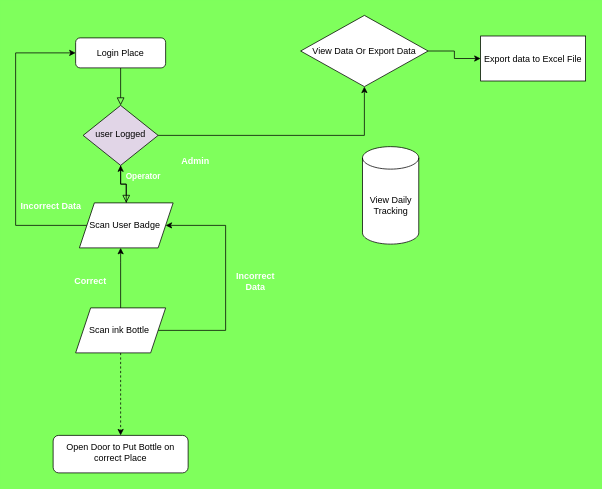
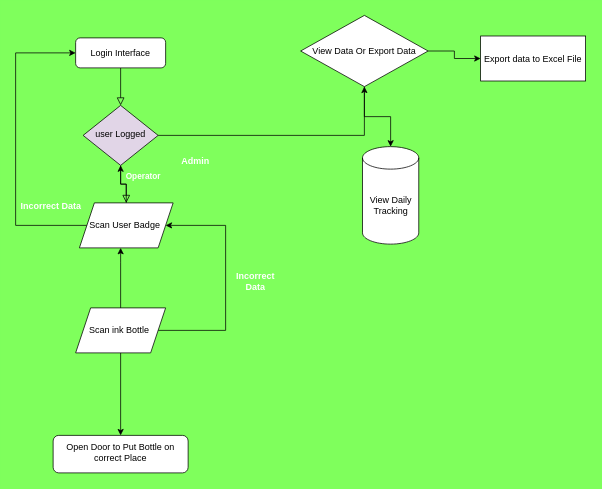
- <mxCell id="3" value="Login Place" style="rounded=1;whiteSpace=wrap;html=1;fontSize=12;glass=0;strokeWidth=1;shadow=0;" parent="1" vertex="1"><mxGeometry x="100" y="50" width="120" height="40" as="geometry" /></mxCell>
+ <mxCell id="3" value="Login Interface" style="rounded=1;whiteSpace=wrap;html=1;fontSize=12;glass=0;strokeWidth=1;shadow=0;" parent="1" vertex="1"><mxGeometry x="100" y="50" width="120" height="40" as="geometry" /></mxCell>
+ <mxCell id="12" style="edgeStyle=orthogonalEdgeStyle;rounded=0;orthogonalLoop=1;jettySize=auto;html=1;entryX=0.5;entryY=0;entryDx=0;entryDy=0;entryPerimeter=0;" edge="1" parent="1" source="9" target="11"><mxGeometry relative="1" as="geometry" /></mxCell>
- <mxCell id="23" value="Correct" style="text;html=1;strokeColor=none;fillColor=none;align=center;verticalAlign=middle;whiteSpace=wrap;rounded=0;strokeWidth=0;fontStyle=1;fontColor=#ffffff;" vertex="1" parent="1"><mxGeometry x="90" y="360" width="60" height="30" as="geometry" /></mxCell>
- <mxCell id="15" value="" style="edgeStyle=orthogonalEdgeStyle;rounded=0;orthogonalLoop=1;jettySize=auto;html=1;exitX=0.5;exitY=1;exitDx=0;exitDy=0;dashed=1;" edge="1" parent="1" source="22" target="17"><mxGeometry relative="1" as="geometry"><mxPoint x="160" y="480" as="sourcePoint" /></mxGeometry></mxCell>
+ <mxCell id="15" value="" style="edgeStyle=orthogonalEdgeStyle;rounded=0;orthogonalLoop=1;jettySize=auto;html=1;exitX=0.5;exitY=1;exitDx=0;exitDy=0;" edge="1" parent="1" source="22" target="17"><mxGeometry relative="1" as="geometry"><mxPoint x="160" y="480" as="sourcePoint" /></mxGeometry></mxCell>
